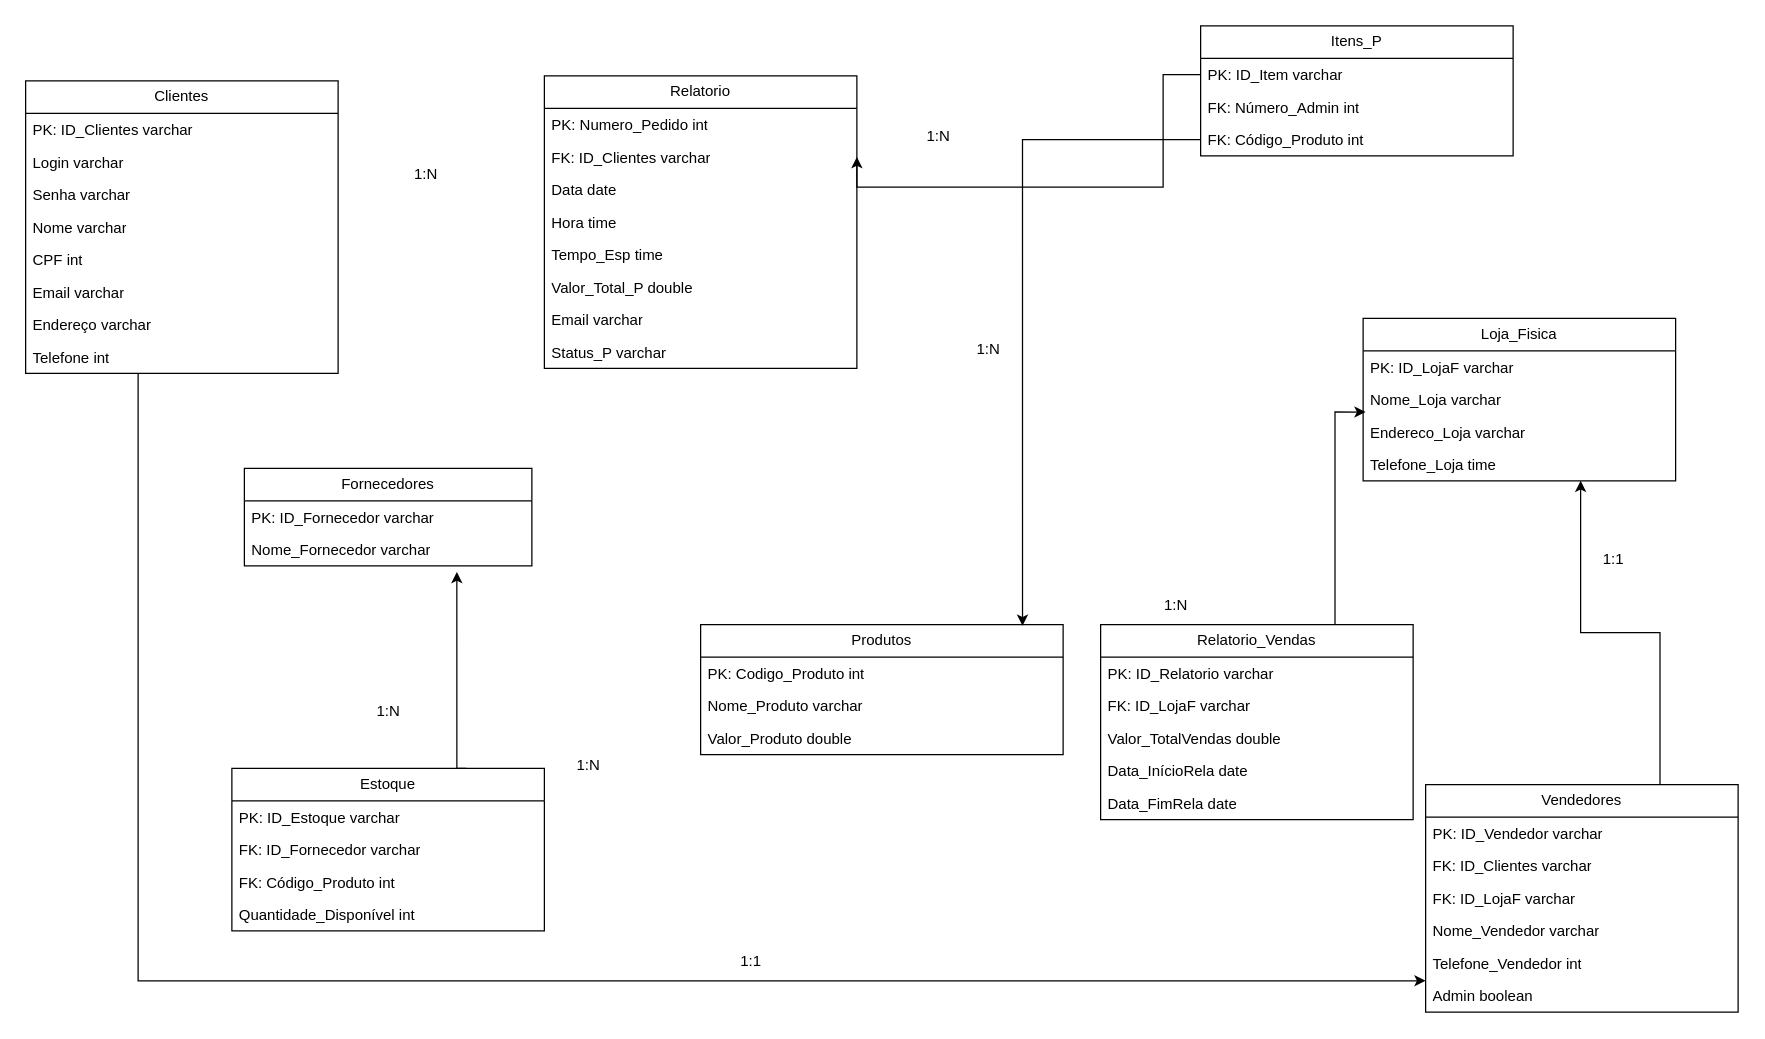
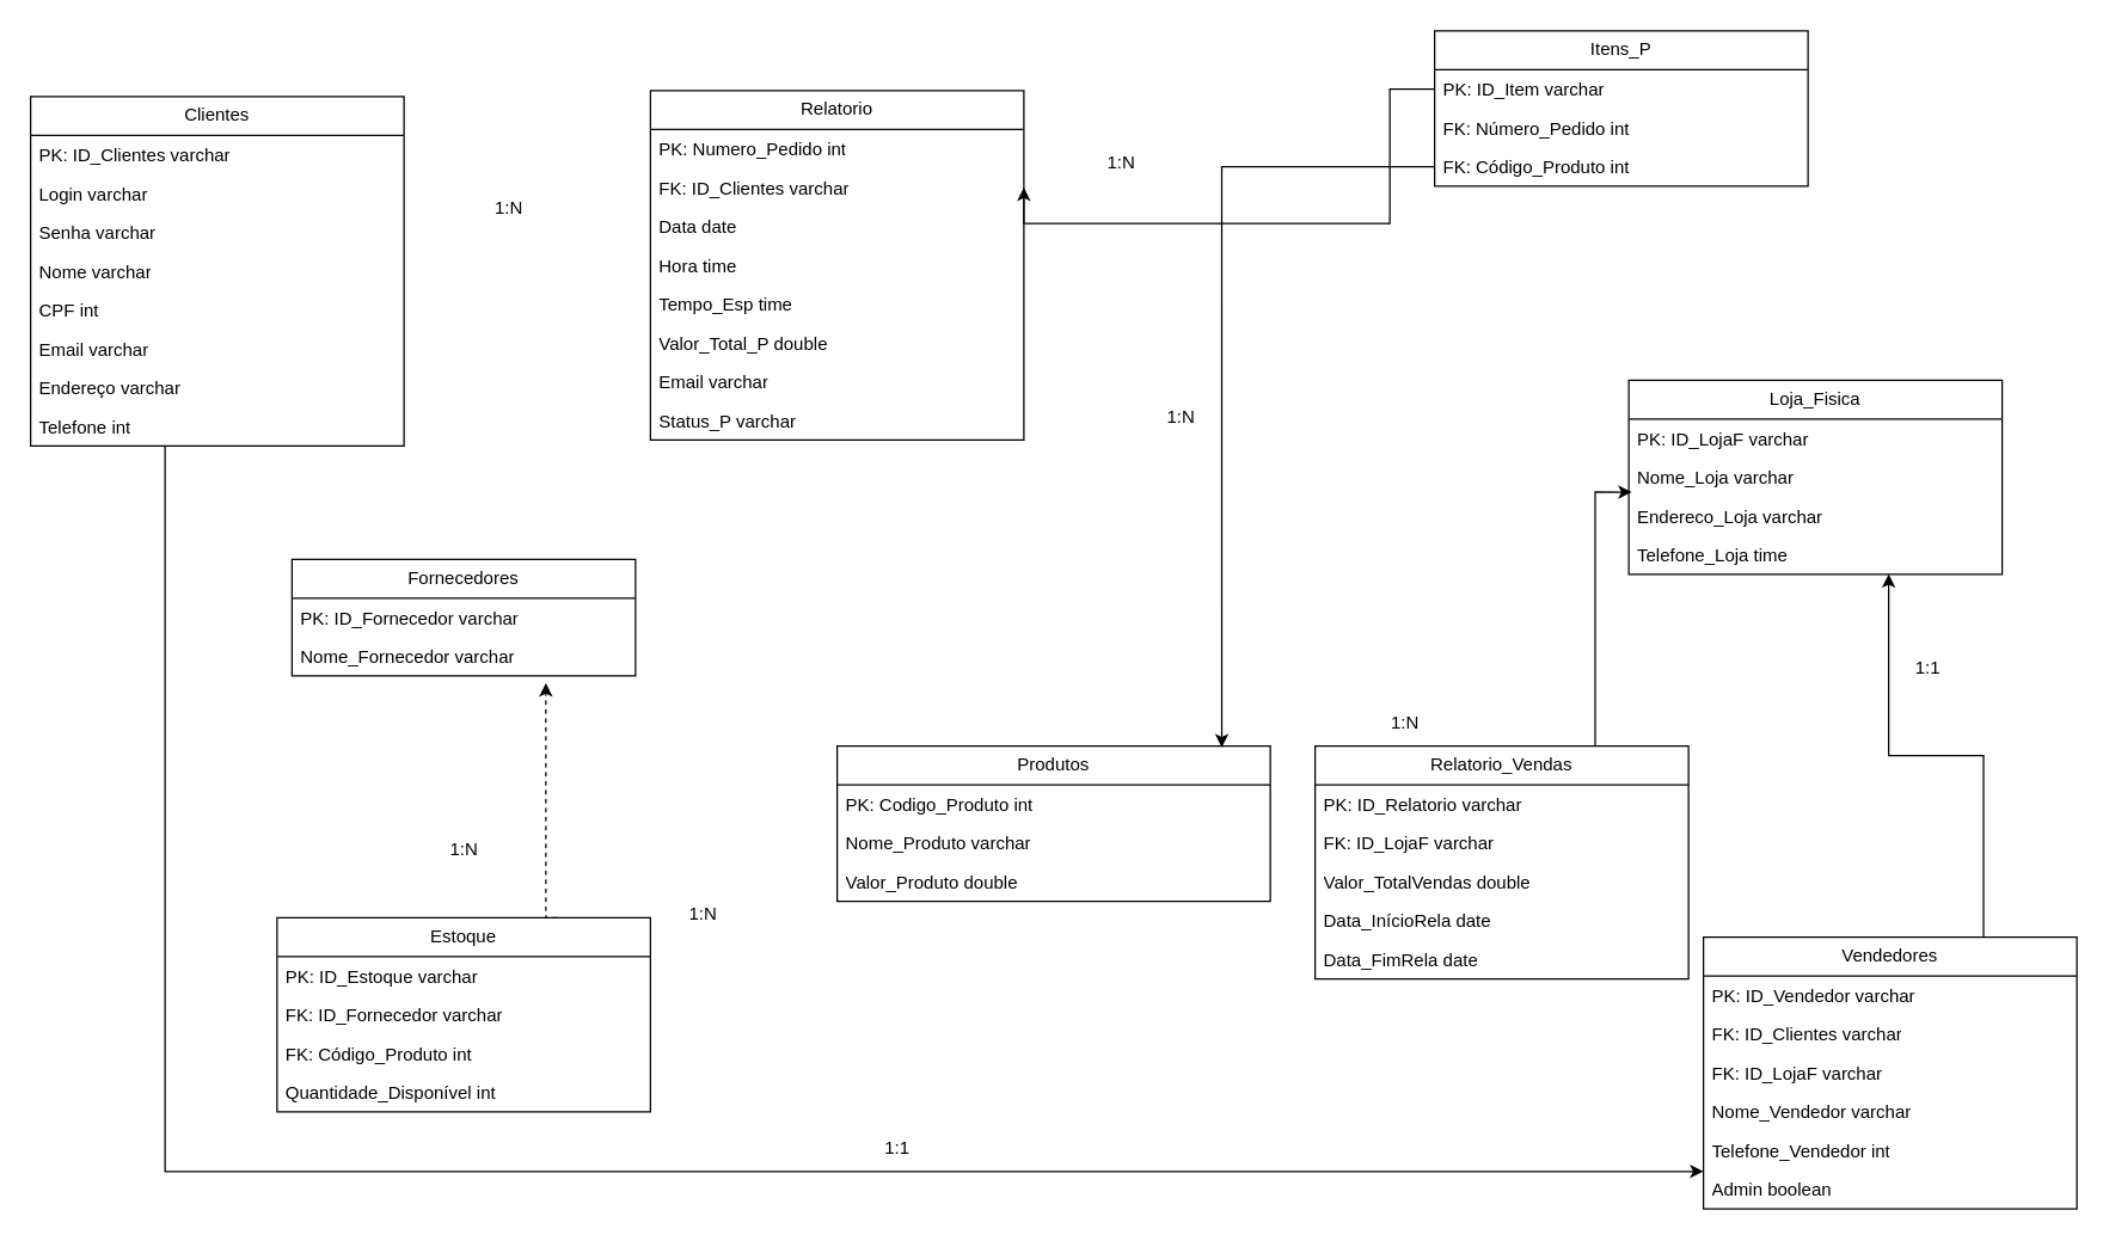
- <mxCell id="27" value="FK: Número_Admin int" style="text;strokeColor=none;fillColor=none;align=left;verticalAlign=top;spacingLeft=4;spacingRight=4;overflow=hidden;rotatable=0;points=[[0,0.5],[1,0.5]];portConstraint=eastwest;whiteSpace=wrap;html=1;" parent="25" vertex="1"><mxGeometry y="52" width="250" height="26" as="geometry" /></mxCell>
+ <mxCell id="27" value="FK: Número_Pedido int" style="text;strokeColor=none;fillColor=none;align=left;verticalAlign=top;spacingLeft=4;spacingRight=4;overflow=hidden;rotatable=0;points=[[0,0.5],[1,0.5]];portConstraint=eastwest;whiteSpace=wrap;html=1;" parent="25" vertex="1"><mxGeometry y="52" width="250" height="26" as="geometry" /></mxCell>
- <mxCell id="32" style="edgeStyle=orthogonalEdgeStyle;rounded=0;orthogonalLoop=1;jettySize=auto;html=1;exitX=0.75;exitY=0;exitDx=0;exitDy=0;entryX=0.739;entryY=1.192;entryDx=0;entryDy=0;entryPerimeter=0;" parent="1" source="33" target="31" edge="1"><mxGeometry relative="1" as="geometry"><Array as="points"><mxPoint x="365" y="614" /></Array></mxGeometry></mxCell>
+ <mxCell id="32" style="edgeStyle=orthogonalEdgeStyle;rounded=0;orthogonalLoop=1;jettySize=auto;html=1;exitX=0.75;exitY=0;exitDx=0;exitDy=0;entryX=0.739;entryY=1.192;entryDx=0;entryDy=0;entryPerimeter=0;dashed=1;" parent="1" source="33" target="31" edge="1"><mxGeometry relative="1" as="geometry"><Array as="points"><mxPoint x="365" y="614" /></Array></mxGeometry></mxCell>
